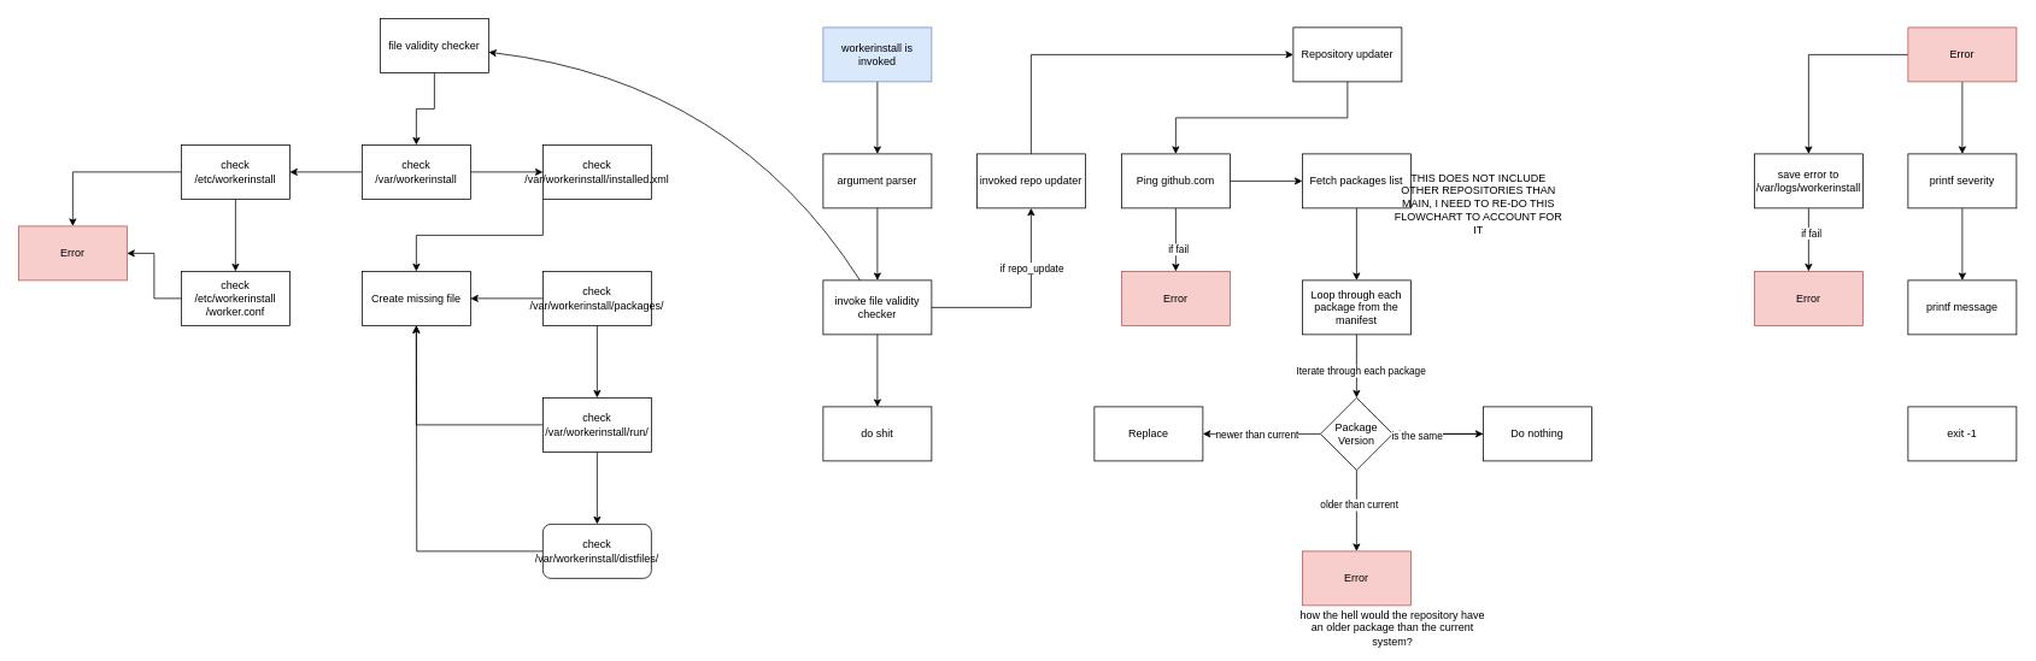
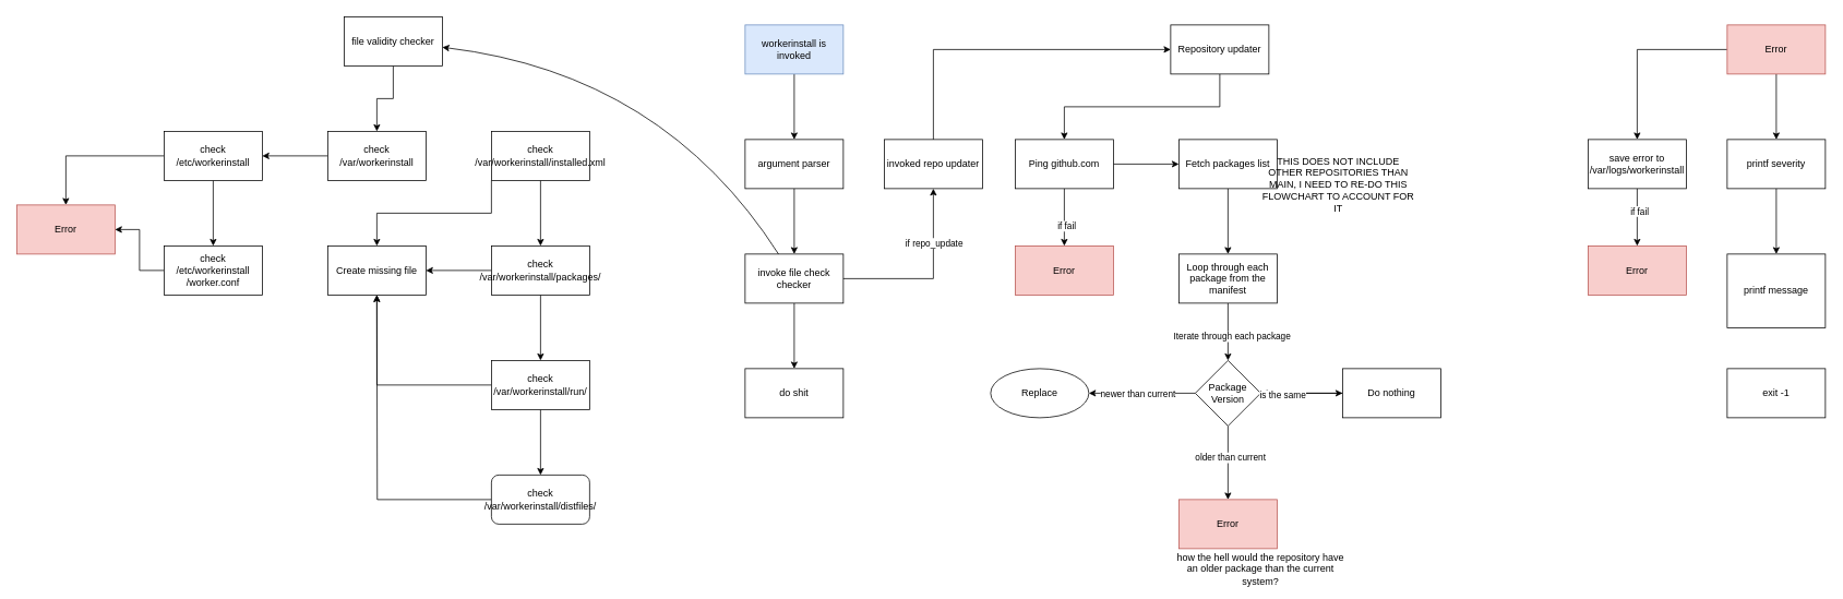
- <mxCell id="18" value="" style="edgeStyle=orthogonalEdgeStyle;rounded=0;orthogonalLoop=1;jettySize=auto;html=1;" edge="1" parent="1" source="20" target="23"><mxGeometry relative="1" as="geometry" /></mxCell>
+ <mxCell id="21" value="" style="edgeStyle=orthogonalEdgeStyle;rounded=0;orthogonalLoop=1;jettySize=auto;html=1;" edge="1" parent="1" source="23" target="26"><mxGeometry relative="1" as="geometry" /></mxCell>
- <mxCell id="8" value="invoke file validity checker" style="whiteSpace=wrap;html=1;rounded=0;" vertex="1" parent="1"><mxGeometry x="910" y="310" width="120" height="60" as="geometry" /></mxCell>
+ <mxCell id="8" value="invoke file check checker" style="whiteSpace=wrap;html=1;rounded=0;" vertex="1" parent="1"><mxGeometry x="910" y="310" width="120" height="60" as="geometry" /></mxCell>
- <mxCell id="44" value="printf message" style="whiteSpace=wrap;html=1;rounded=0;" vertex="1" parent="1"><mxGeometry x="2110" y="310" width="120" height="60" as="geometry" /></mxCell>
+ <mxCell id="44" value="printf message" style="whiteSpace=wrap;html=1;rounded=0;" vertex="1" parent="1"><mxGeometry x="2110" y="310" width="120" height="90" as="geometry" /></mxCell>
- <mxCell id="66" value="Replace" style="whiteSpace=wrap;html=1;rounded=0;" vertex="1" parent="1"><mxGeometry x="1210" y="450" width="120" height="60" as="geometry" /></mxCell>
+ <mxCell id="66" value="Replace" style="ellipse;whiteSpace=wrap;html=1;" vertex="1" parent="1"><mxGeometry x="1210" y="450" width="120" height="60" as="geometry" /></mxCell>
